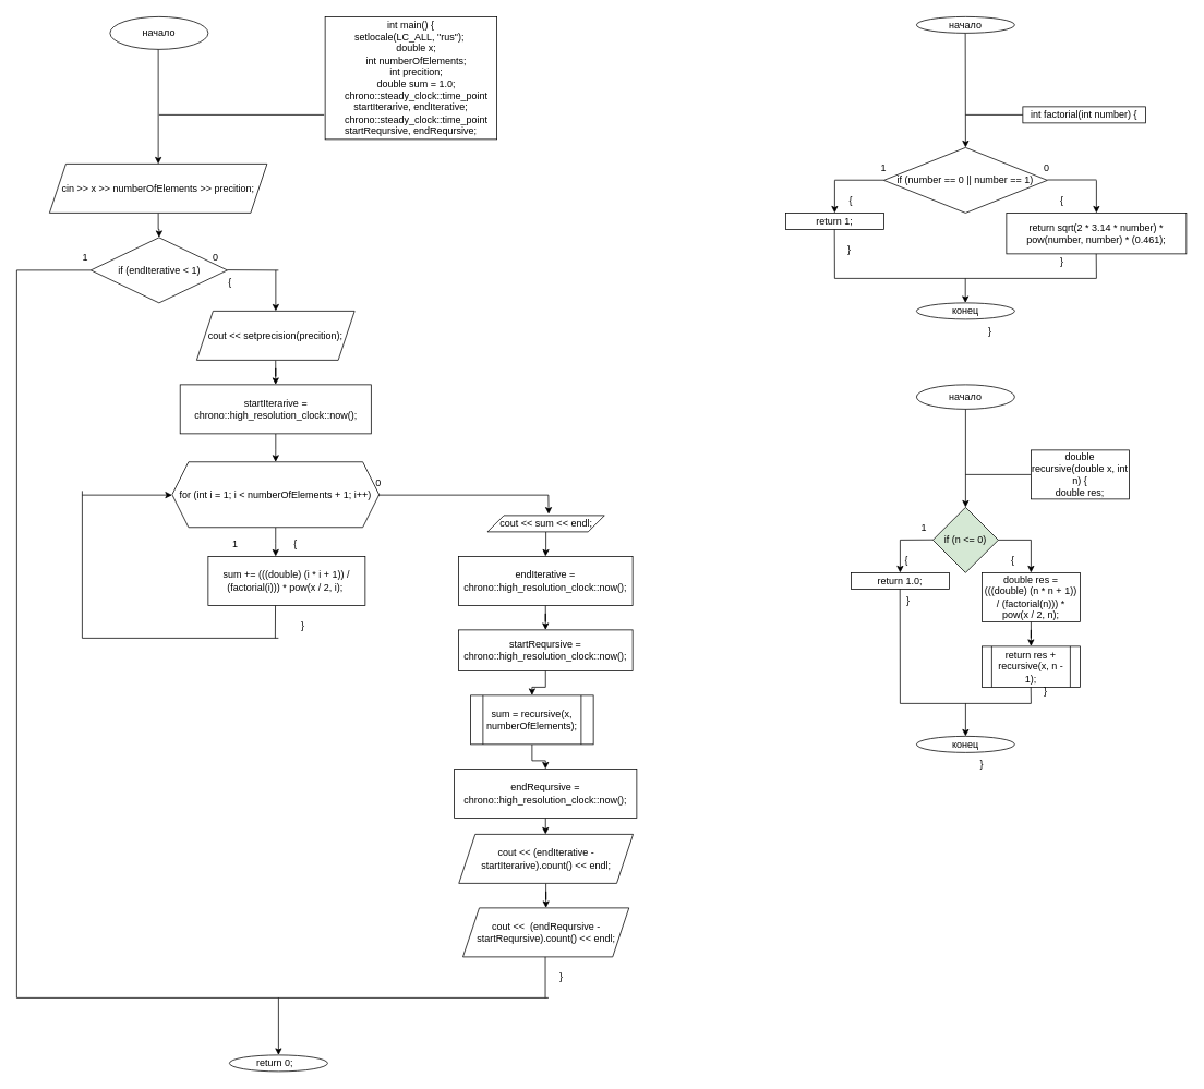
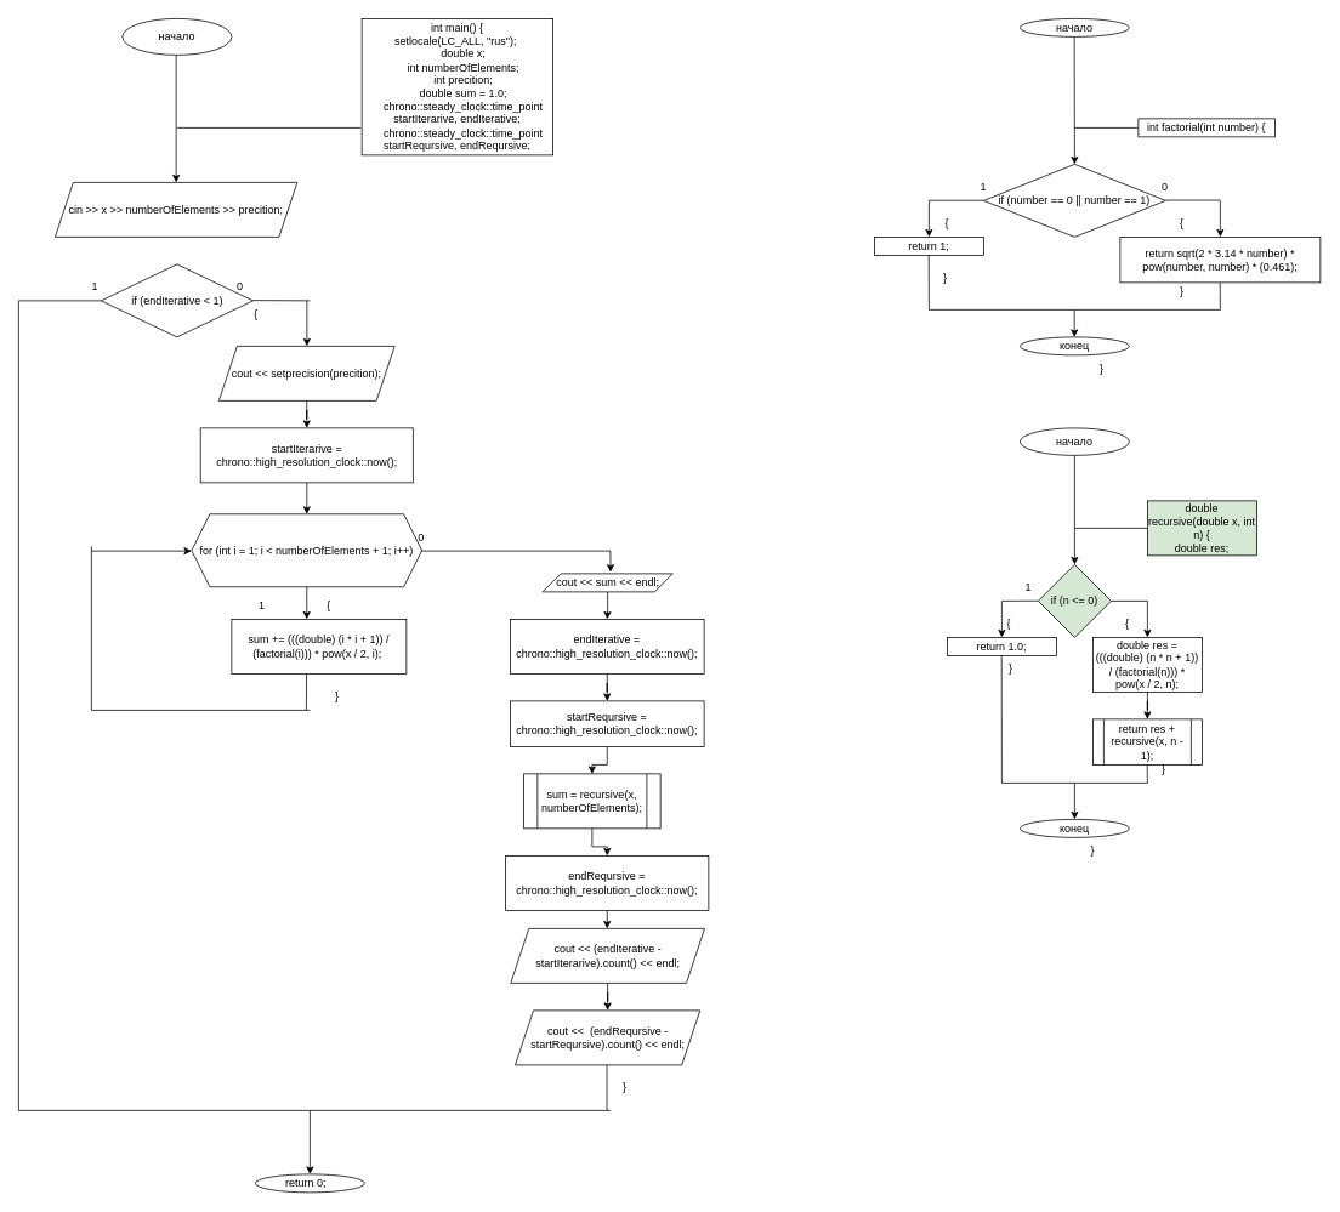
- <mxCell id="5" style="edgeStyle=orthogonalEdgeStyle;rounded=0;orthogonalLoop=1;jettySize=auto;html=1;entryX=0.5;entryY=0;entryDx=0;entryDy=0;" edge="1" parent="1" source="6" target="8"><mxGeometry relative="1" as="geometry" /></mxCell>
- <mxCell id="76" value="&lt;div&gt;double recursive(double x, int n)&amp;nbsp;&lt;span style=&quot;background-color: initial;&quot;&gt;{&lt;/span&gt;&lt;/div&gt;&lt;div&gt;double res;&lt;/div&gt;" style="rounded=0;whiteSpace=wrap;html=1;" vertex="1" parent="1"><mxGeometry x="1260" y="550" width="120" height="60" as="geometry" /></mxCell>
+ <mxCell id="76" value="&lt;div&gt;double recursive(double x, int n)&amp;nbsp;&lt;span style=&quot;background-color: initial;&quot;&gt;{&lt;/span&gt;&lt;/div&gt;&lt;div&gt;double res;&lt;/div&gt;" style="rounded=0;whiteSpace=wrap;html=1;fillColor=#d5e8d4;" vertex="1" parent="1"><mxGeometry x="1260" y="550" width="120" height="60" as="geometry" /></mxCell>
